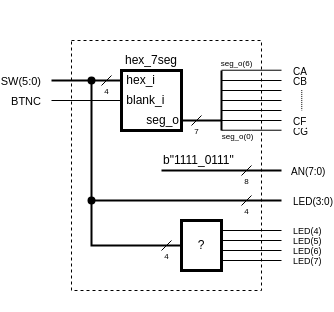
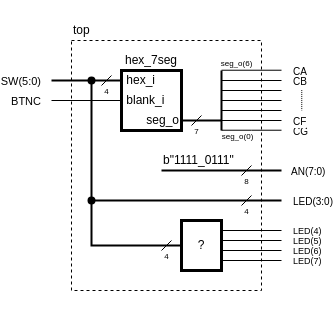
+ <mxCell id="53" value="top" style="text;html=1;strokeColor=none;fillColor=none;align=left;verticalAlign=middle;whiteSpace=wrap;rounded=0;" vertex="1" parent="1"><mxGeometry x="50" y="20" width="60" height="20" as="geometry" /></mxCell>
